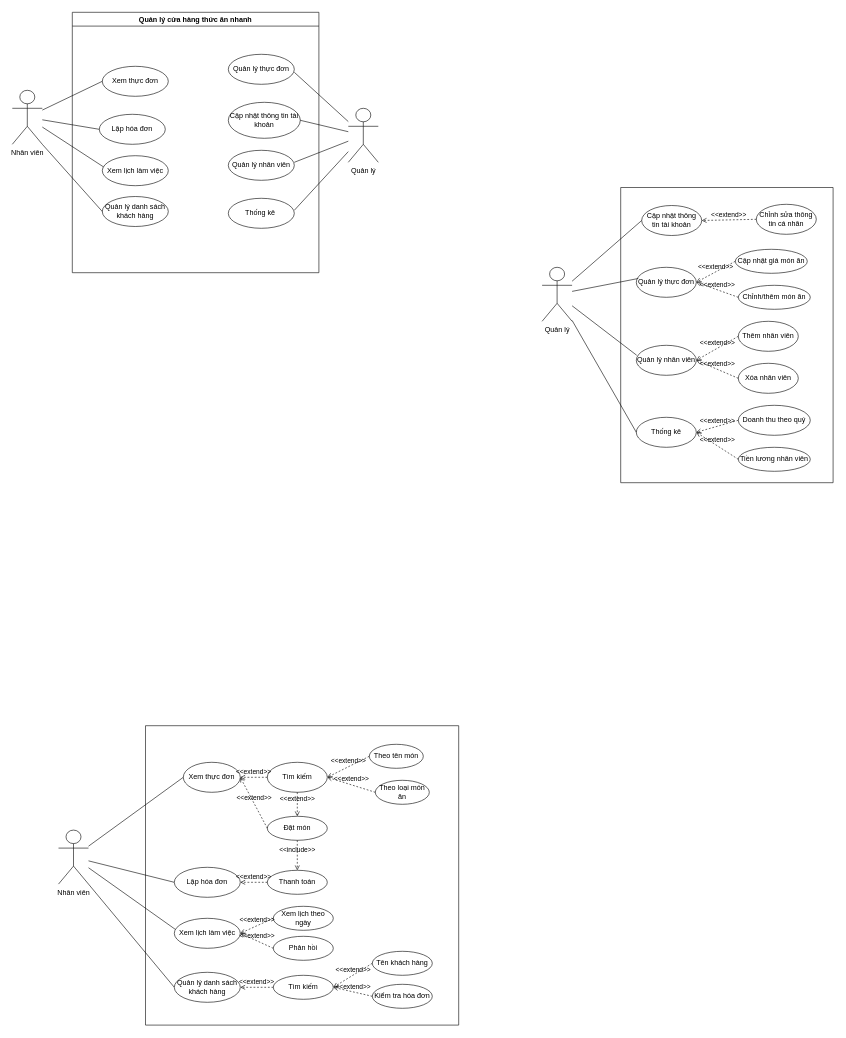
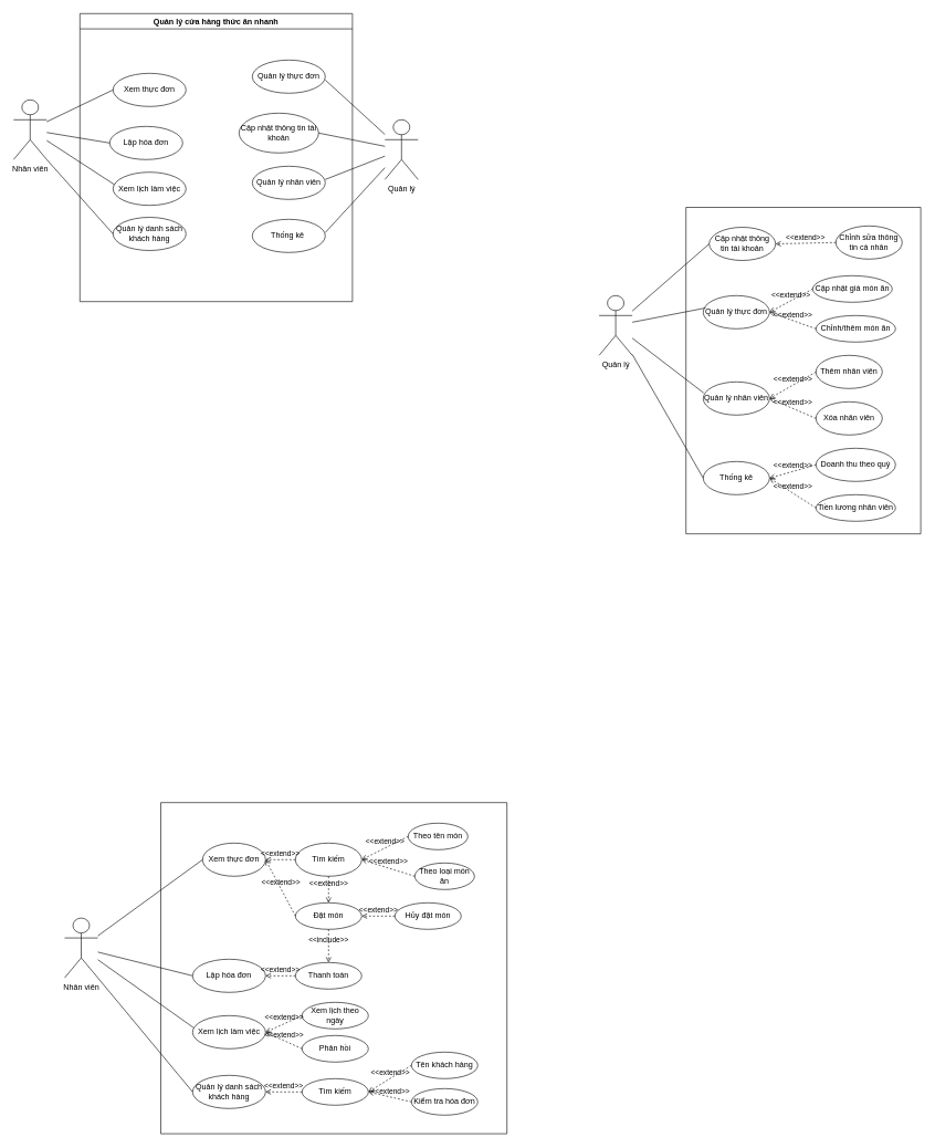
- <mxCell id="12" value="Cập nhật thông tin tài khoản" style="ellipse;whiteSpace=wrap;html=1;" vertex="1" parent="2"><mxGeometry x="260" y="150" width="120" height="60" as="geometry" /></mxCell>
+ <mxCell id="12" value="Cập nhật thông tin tài khoản" style="ellipse;whiteSpace=wrap;html=1;" vertex="1" parent="2"><mxGeometry x="240" y="150" width="120" height="60" as="geometry" /></mxCell>
+ <mxCell id="41" value="&amp;lt;&amp;lt;extend&amp;gt;&amp;gt;" style="html=1;verticalAlign=bottom;labelBackgroundColor=none;endArrow=open;endFill=0;dashed=1;rounded=0;entryX=1;entryY=0.5;entryDx=0;entryDy=0;exitX=0;exitY=0.5;exitDx=0;exitDy=0;" edge="1" parent="1" source="40" target="37"><mxGeometry width="160" relative="1" as="geometry"><mxPoint x="635" y="1330" as="sourcePoint" /><mxPoint x="555" y="1305" as="targetPoint" /></mxGeometry></mxCell>
+ <mxCell id="40" value="Hủy đặt món" style="ellipse;whiteSpace=wrap;html=1;" vertex="1" parent="1"><mxGeometry x="595" y="1360" width="100" height="40" as="geometry" /></mxCell>
